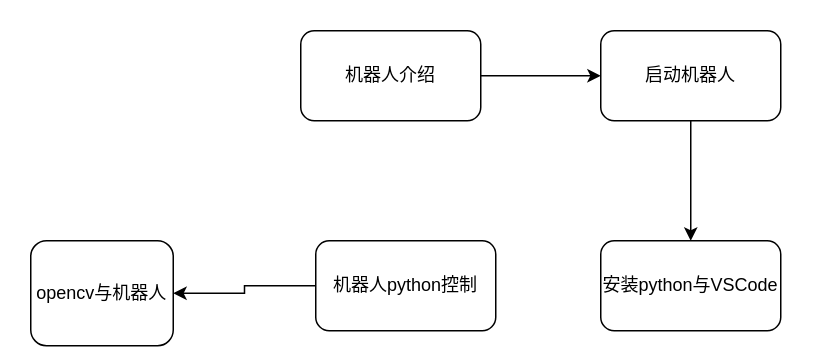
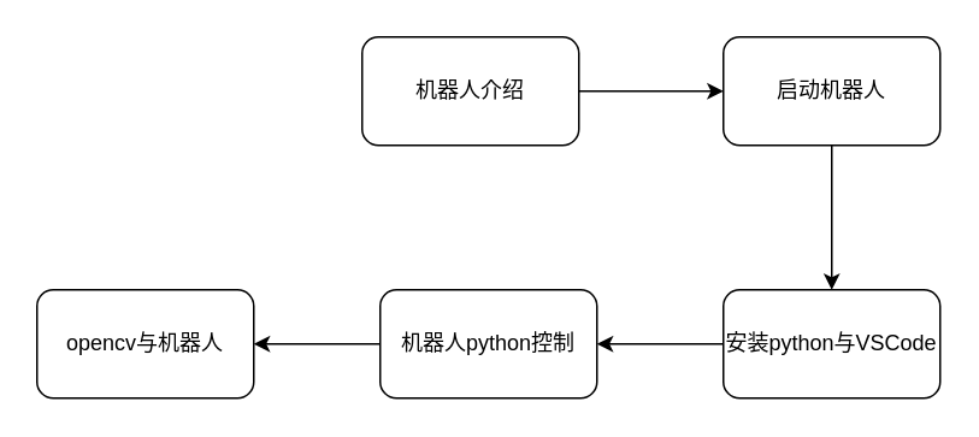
+ <mxCell id="6" value="" style="edgeStyle=orthogonalEdgeStyle;rounded=0;orthogonalLoop=1;jettySize=auto;html=1;" edge="1" parent="1" source="7" target="9"><mxGeometry relative="1" as="geometry" /></mxCell>
- <mxCell id="10" value="opencv与机器人" style="whiteSpace=wrap;html=1;rounded=1;" vertex="1" parent="1"><mxGeometry x="20" y="160" width="95" height="70" as="geometry" /></mxCell>
+ <mxCell id="10" value="opencv与机器人" style="whiteSpace=wrap;html=1;rounded=1;" vertex="1" parent="1"><mxGeometry x="20" y="160" width="120" height="60" as="geometry" /></mxCell>
